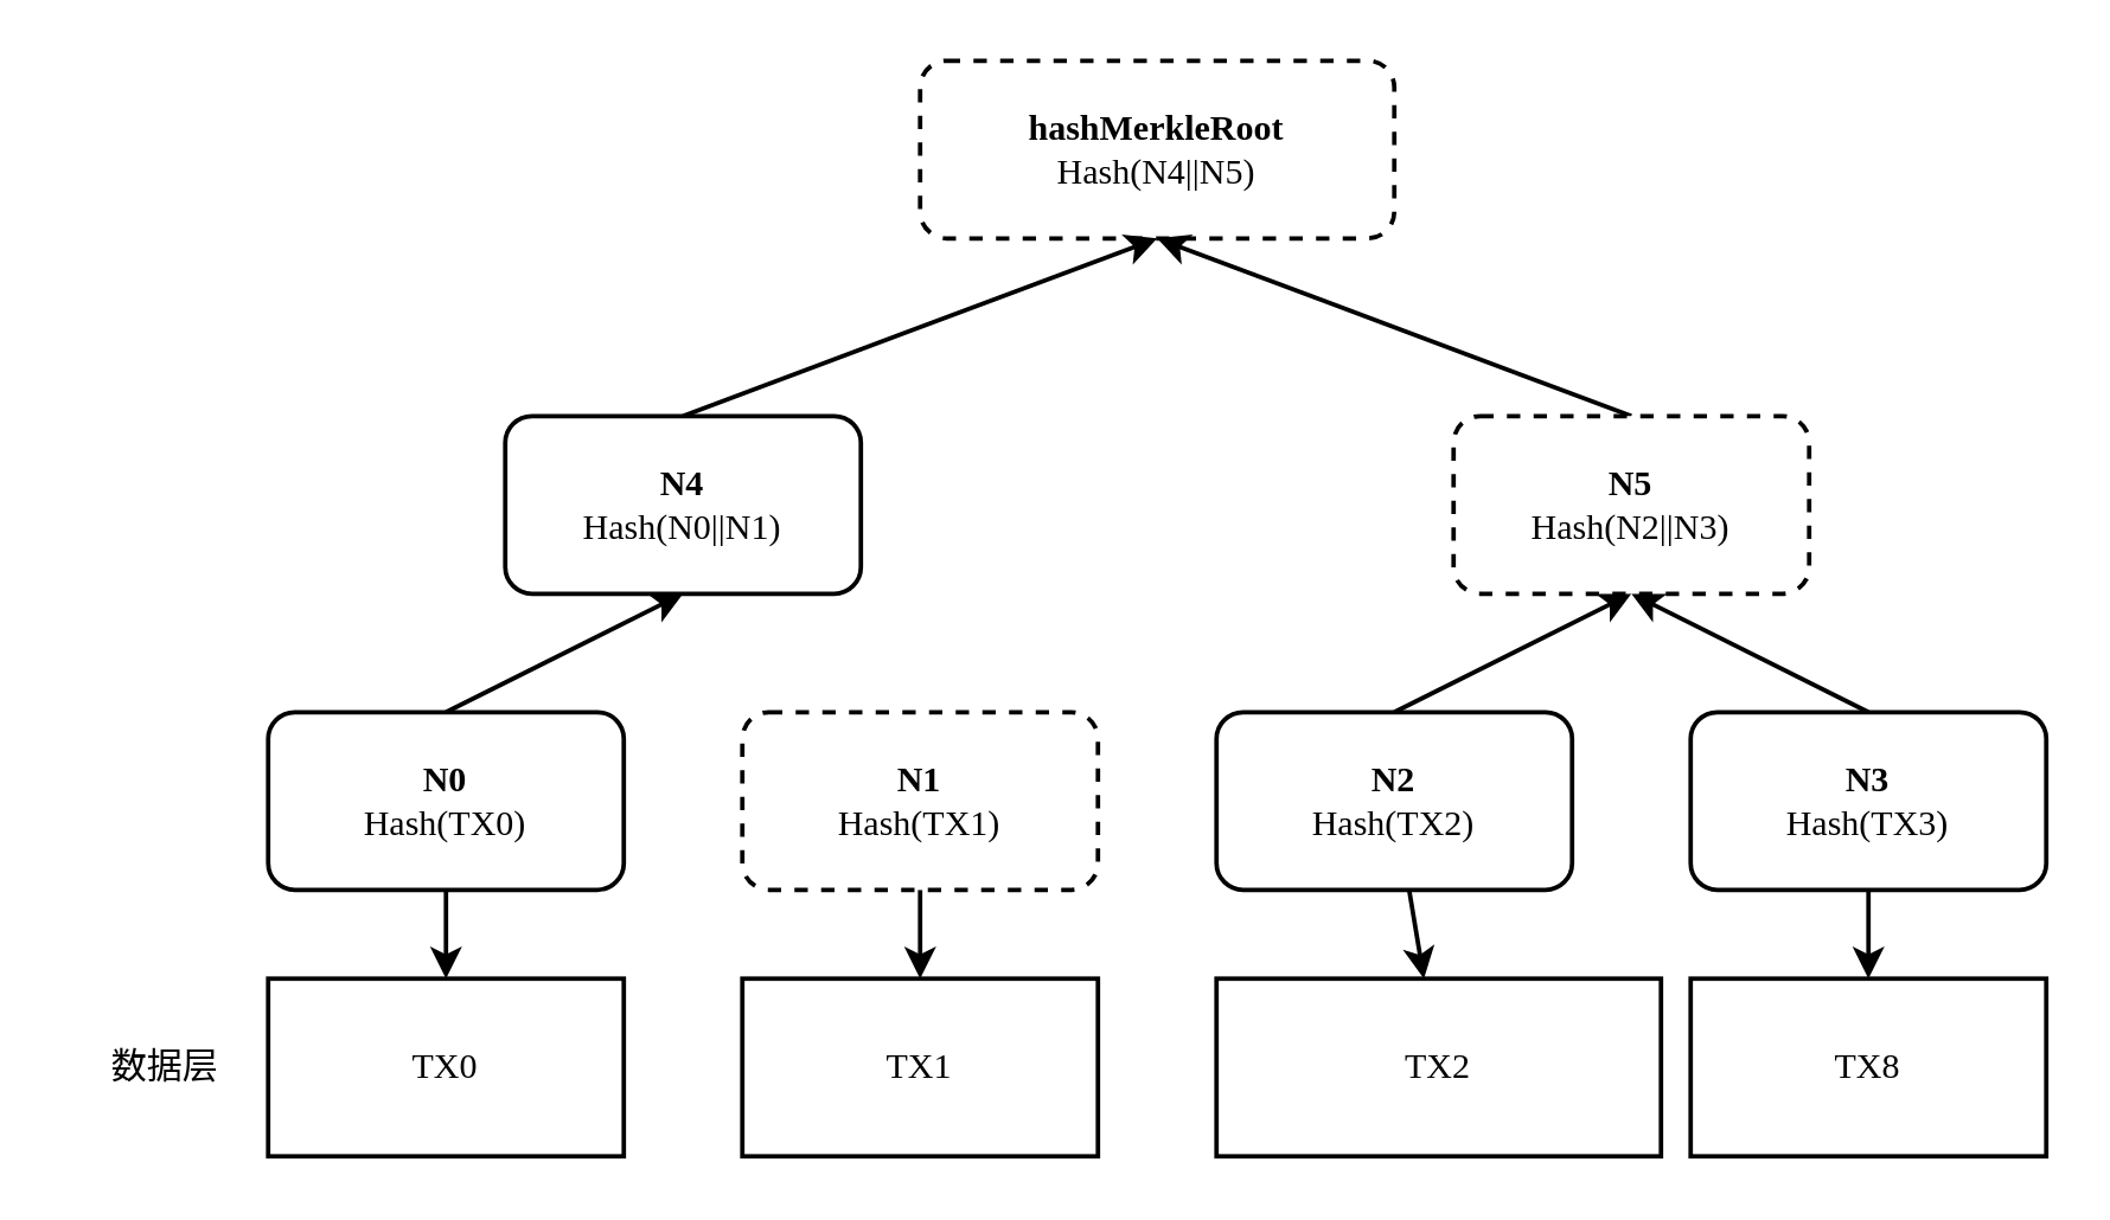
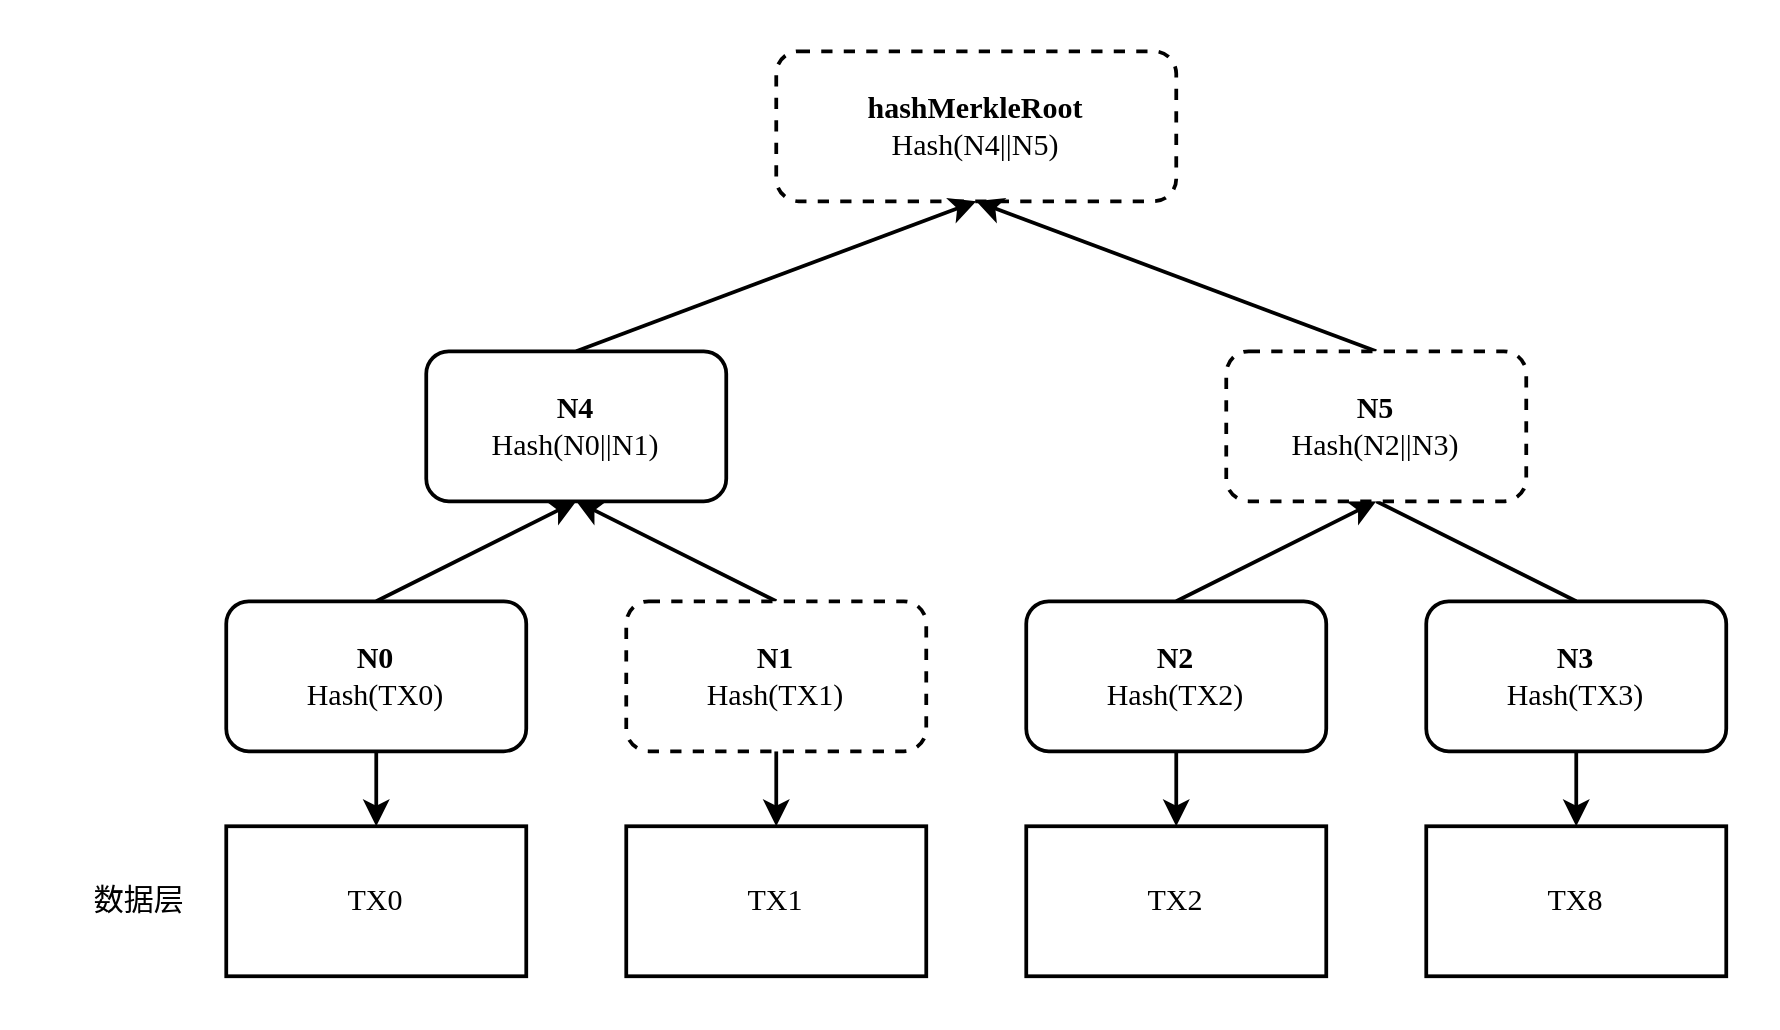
- <mxCell id="14" style="edgeStyle=none;rounded=1;orthogonalLoop=1;jettySize=auto;html=1;exitX=0.5;exitY=0;exitDx=0;exitDy=0;entryX=0.5;entryY=1;entryDx=0;entryDy=0;shadow=0;strokeWidth=1.5;" parent="1" source="16" target="22" edge="1"><mxGeometry relative="1" as="geometry"><mxPoint x="580" y="210" as="targetPoint" /></mxGeometry></mxCell>
+ <mxCell id="14" style="edgeStyle=none;rounded=1;orthogonalLoop=1;jettySize=auto;html=1;exitX=0.5;exitY=0;exitDx=0;exitDy=0;entryX=0.5;entryY=1;entryDx=0;entryDy=0;shadow=0;strokeWidth=1.5;endArrow=none;" parent="1" source="16" target="22" edge="1"><mxGeometry relative="1" as="geometry"><mxPoint x="580" y="210" as="targetPoint" /></mxGeometry></mxCell>
+ <mxCell id="8" style="edgeStyle=none;rounded=1;orthogonalLoop=1;jettySize=auto;html=1;exitX=0.5;exitY=0;exitDx=0;exitDy=0;entryX=0.5;entryY=1;entryDx=0;entryDy=0;shadow=0;strokeWidth=1.5;" parent="1" source="10" target="4" edge="1"><mxGeometry relative="1" as="geometry" /></mxCell>
- <mxCell id="19" value="TX2" style="rounded=0;whiteSpace=wrap;html=1;fontFamily=Verdana;shadow=0;labelBackgroundColor=none;strokeWidth=1.5;" parent="1" vertex="1"><mxGeometry x="410" y="330" width="150" height="60" as="geometry" /></mxCell>
+ <mxCell id="19" value="TX2" style="rounded=0;whiteSpace=wrap;html=1;fontFamily=Verdana;shadow=0;labelBackgroundColor=none;strokeWidth=1.5;" parent="1" vertex="1"><mxGeometry x="410" y="330" width="120" height="60" as="geometry" /></mxCell>
